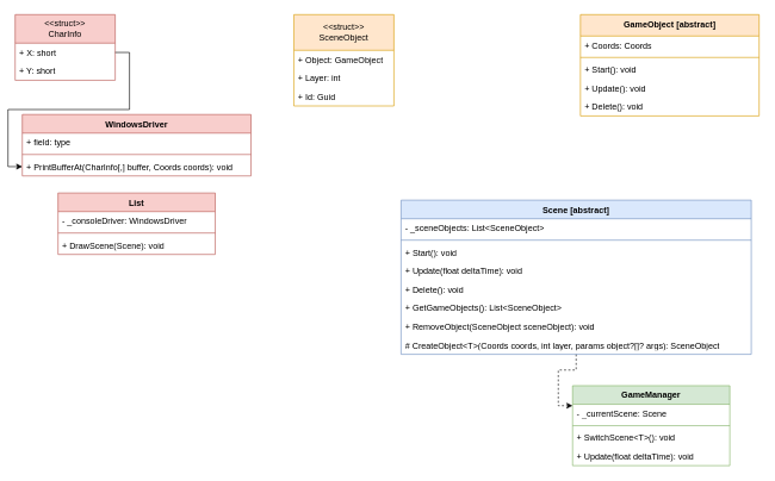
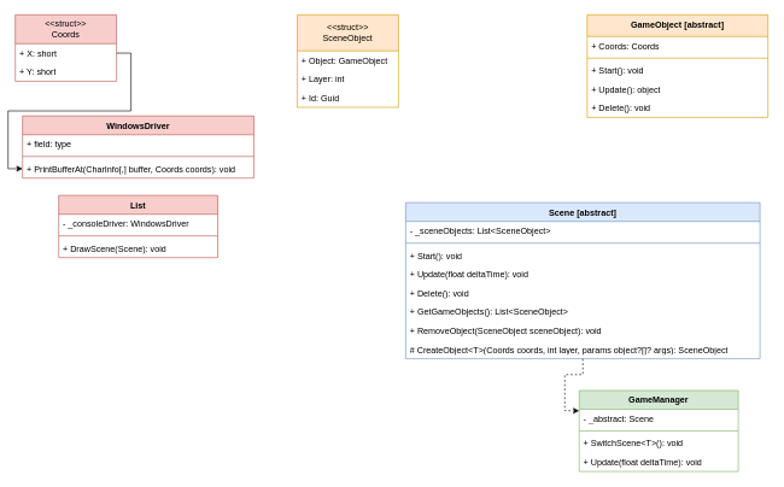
- <mxCell id="6" value="&amp;lt;&amp;lt;struct&amp;gt;&amp;gt;&lt;div&gt;CharInfo&lt;/div&gt;" style="swimlane;fontStyle=0;childLayout=stackLayout;horizontal=1;startSize=40;fillColor=#f8cecc;horizontalStack=0;resizeParent=1;resizeParentMax=0;resizeLast=0;collapsible=1;marginBottom=0;whiteSpace=wrap;html=1;strokeColor=#b85450;" parent="1" vertex="1"><mxGeometry x="20" y="20" width="140" height="92" as="geometry" /></mxCell>
+ <mxCell id="6" value="&amp;lt;&amp;lt;struct&amp;gt;&amp;gt;&lt;div&gt;Coords&lt;/div&gt;" style="swimlane;fontStyle=0;childLayout=stackLayout;horizontal=1;startSize=40;fillColor=#f8cecc;horizontalStack=0;resizeParent=1;resizeParentMax=0;resizeLast=0;collapsible=1;marginBottom=0;whiteSpace=wrap;html=1;strokeColor=#b85450;" parent="1" vertex="1"><mxGeometry x="20" y="20" width="140" height="92" as="geometry" /></mxCell>
- <mxCell id="22" value="+ Update(): void" style="text;strokeColor=none;fillColor=none;align=left;verticalAlign=top;spacingLeft=4;spacingRight=4;overflow=hidden;rotatable=0;points=[[0,0.5],[1,0.5]];portConstraint=eastwest;whiteSpace=wrap;html=1;" vertex="1" parent="18"><mxGeometry y="90" width="250" height="26" as="geometry" /></mxCell>
+ <mxCell id="22" value="+ Update(): object" style="text;strokeColor=none;fillColor=none;align=left;verticalAlign=top;spacingLeft=4;spacingRight=4;overflow=hidden;rotatable=0;points=[[0,0.5],[1,0.5]];portConstraint=eastwest;whiteSpace=wrap;html=1;" vertex="1" parent="18"><mxGeometry y="90" width="250" height="26" as="geometry" /></mxCell>
- <mxCell id="35" value="- _currentScene: Scene" style="text;strokeColor=none;fillColor=none;align=left;verticalAlign=top;spacingLeft=4;spacingRight=4;overflow=hidden;rotatable=0;points=[[0,0.5],[1,0.5]];portConstraint=eastwest;whiteSpace=wrap;html=1;" parent="34" vertex="1"><mxGeometry y="26" width="220" height="26" as="geometry" /></mxCell>
+ <mxCell id="35" value="- _abstract: Scene" style="text;strokeColor=none;fillColor=none;align=left;verticalAlign=top;spacingLeft=4;spacingRight=4;overflow=hidden;rotatable=0;points=[[0,0.5],[1,0.5]];portConstraint=eastwest;whiteSpace=wrap;html=1;" parent="34" vertex="1"><mxGeometry y="26" width="220" height="26" as="geometry" /></mxCell>
